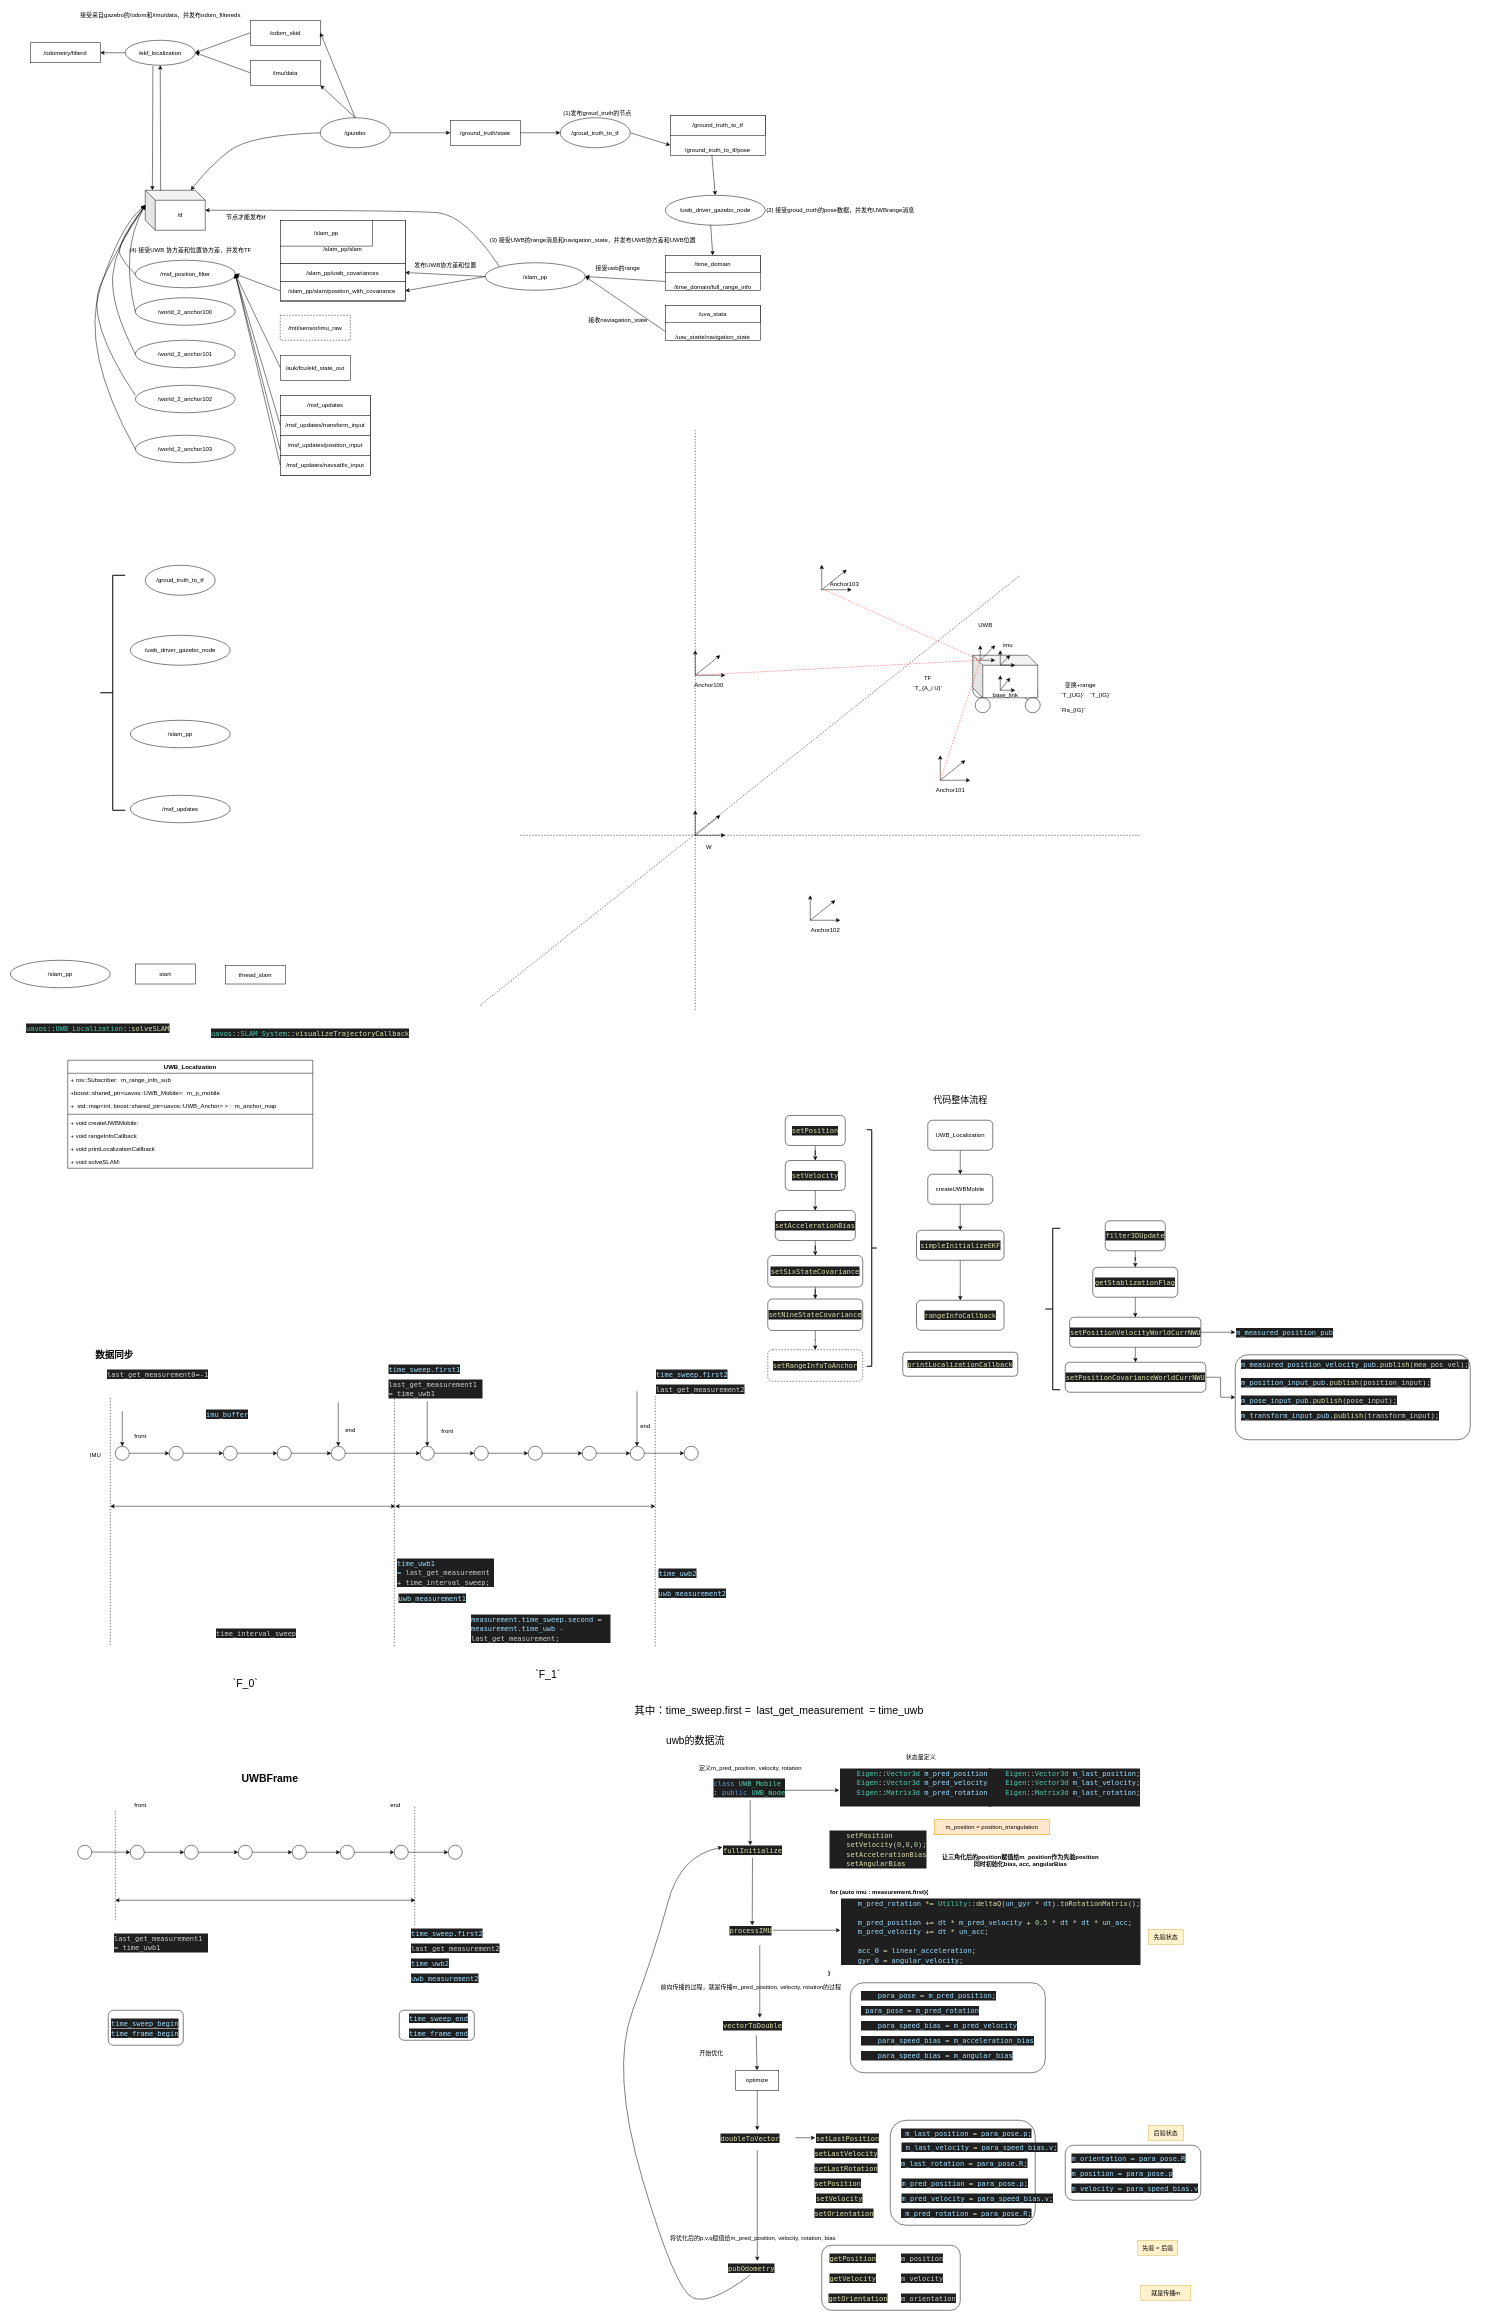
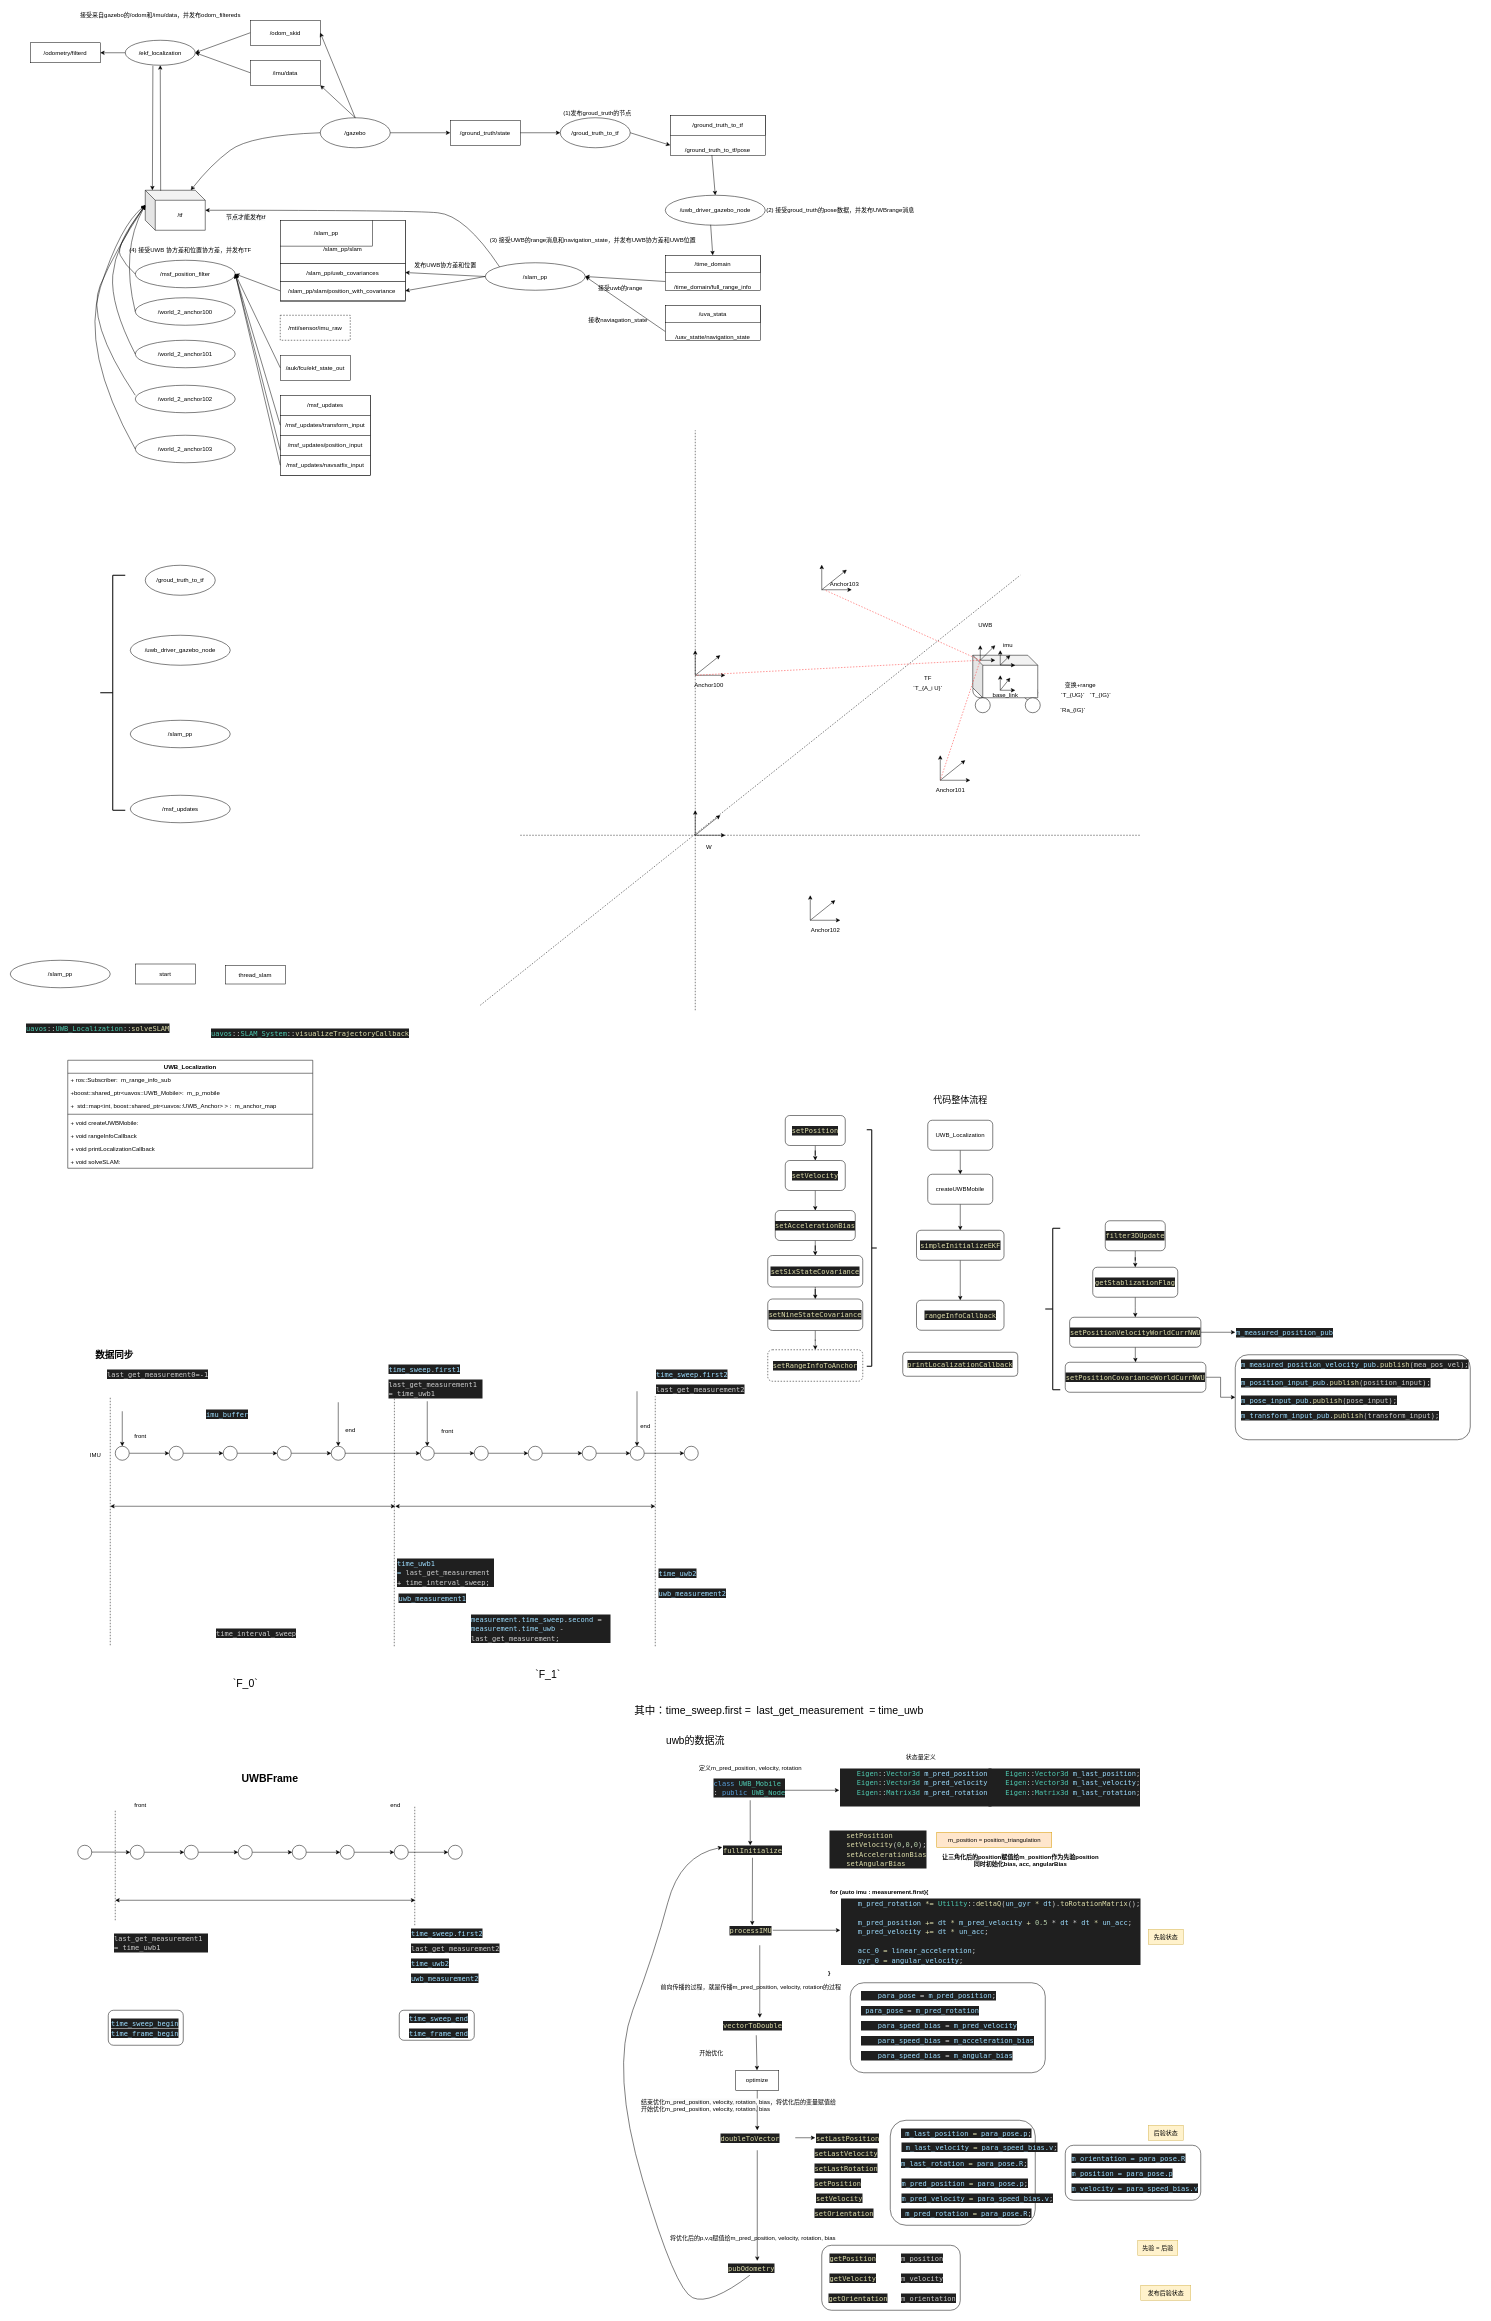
- <mxCell id="53" value="接受uwb的range" style="text;html=1;align=center;verticalAlign=middle;resizable=0;points=[];autosize=1;" vertex="1" parent="1"><mxGeometry x="1180" y="525" width="110" height="20" as="geometry" /></mxCell>
+ <mxCell id="53" value="接受uwb的range" style="text;html=1;align=center;verticalAlign=middle;resizable=0;points=[];autosize=1;" vertex="1" parent="1"><mxGeometry x="1185" y="565" width="110" height="20" as="geometry" /></mxCell>
- <mxCell id="354" value="m_position = position_triangulation" style="text;html=1;align=center;verticalAlign=middle;resizable=0;points=[];autosize=1;strokeColor=#d79b00;fillColor=#ffe6cc;" vertex="1" parent="1"><mxGeometry x="1868" y="3639" width="230" height="30" as="geometry" /></mxCell>
+ <mxCell id="354" value="m_position = position_triangulation" style="text;html=1;align=center;verticalAlign=middle;resizable=0;points=[];autosize=1;strokeColor=#d79b00;fillColor=#ffe6cc;" vertex="1" parent="1"><mxGeometry x="1873" y="3664" width="230" height="30" as="geometry" /></mxCell>
+ <mxCell id="328" value="&lt;span style=&quot;color: rgb(0, 0, 0); font-family: Helvetica; font-size: 12px; font-style: normal; font-variant-ligatures: normal; font-variant-caps: normal; font-weight: 400; letter-spacing: normal; orphans: 2; text-align: center; text-indent: 0px; text-transform: none; widows: 2; word-spacing: 0px; -webkit-text-stroke-width: 0px; white-space: nowrap; background-color: rgb(251, 251, 251); text-decoration-thickness: initial; text-decoration-style: initial; text-decoration-color: initial; display: inline !important; float: none;&quot;&gt;结束优化m_pred_position, velocity, rotation, bias，将优化后的变量赋值给&lt;/span&gt;&lt;span style=&quot;text-align: center; text-wrap: nowrap;&quot;&gt;开始优化m_pred_position, velocity, rotation, bias&lt;/span&gt;" style="text;whiteSpace=wrap;html=1;" vertex="1" parent="1"><mxGeometry x="1280" y="4190" width="410" height="40" as="geometry" /></mxCell>
- <mxCell id="351" value="就是传播m" style="text;html=1;align=center;verticalAlign=middle;resizable=0;points=[];autosize=1;strokeColor=#d6b656;fillColor=#fff2cc;" vertex="1" parent="1"><mxGeometry x="2281" y="4570" width="100" height="30" as="geometry" /></mxCell>
+ <mxCell id="351" value="发布后验状态" style="text;html=1;align=center;verticalAlign=middle;resizable=0;points=[];autosize=1;strokeColor=#d6b656;fillColor=#fff2cc;" vertex="1" parent="1"><mxGeometry x="2281" y="4570" width="100" height="30" as="geometry" /></mxCell>
